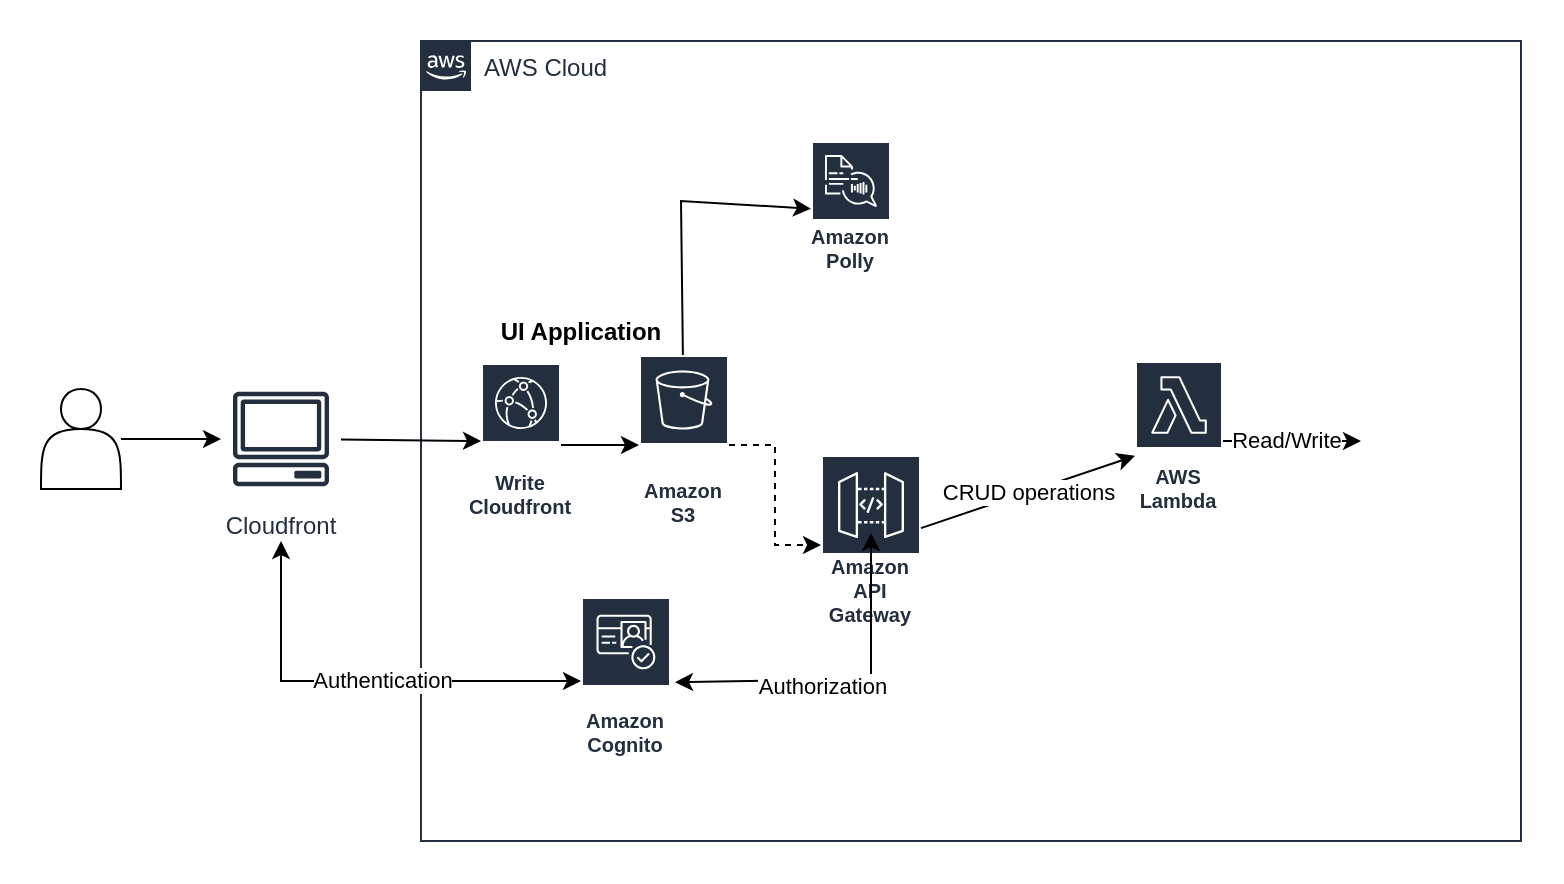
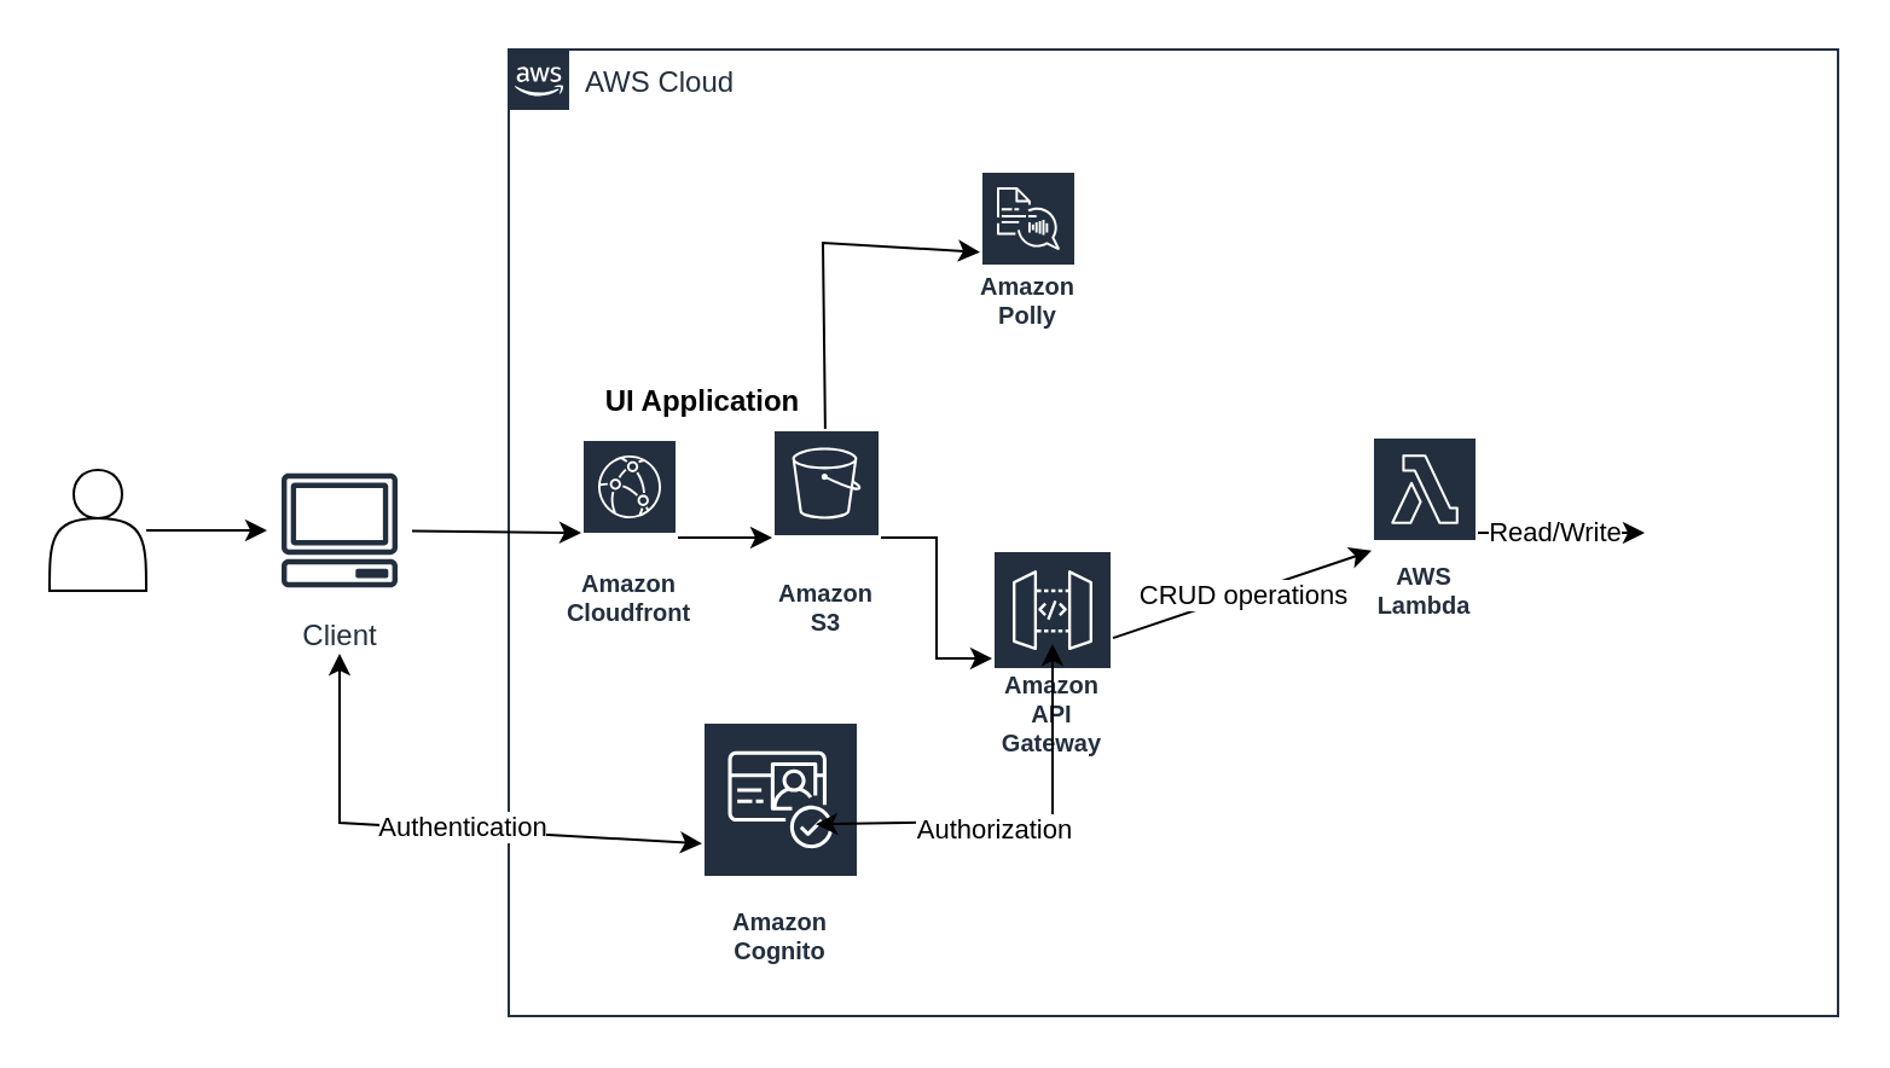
- <mxCell id="18" value="Write Cloudfront" style="sketch=0;outlineConnect=0;fontColor=#232F3E;gradientColor=none;strokeColor=#ffffff;fillColor=#232F3E;dashed=0;verticalLabelPosition=middle;verticalAlign=bottom;align=center;html=1;whiteSpace=wrap;fontSize=10;fontStyle=1;spacing=3;shape=mxgraph.aws4.productIcon;prIcon=mxgraph.aws4.cloudfront;" parent="4" vertex="1"><mxGeometry x="30" y="161" width="40" height="82" as="geometry" /></mxCell>
+ <mxCell id="18" value="Amazon Cloudfront" style="sketch=0;outlineConnect=0;fontColor=#232F3E;gradientColor=none;strokeColor=#ffffff;fillColor=#232F3E;dashed=0;verticalLabelPosition=middle;verticalAlign=bottom;align=center;html=1;whiteSpace=wrap;fontSize=10;fontStyle=1;spacing=3;shape=mxgraph.aws4.productIcon;prIcon=mxgraph.aws4.cloudfront;" parent="4" vertex="1"><mxGeometry x="30" y="161" width="40" height="82" as="geometry" /></mxCell>
- <mxCell id="10" value="" style="edgeStyle=orthogonalEdgeStyle;rounded=0;orthogonalLoop=1;jettySize=auto;html=1;dashed=1;" parent="4" source="14" target="5" edge="1"><mxGeometry relative="1" as="geometry"><mxPoint x="125" y="202.5" as="sourcePoint" /></mxGeometry></mxCell>
+ <mxCell id="10" value="" style="edgeStyle=orthogonalEdgeStyle;rounded=0;orthogonalLoop=1;jettySize=auto;html=1;" parent="4" source="14" target="5" edge="1"><mxGeometry relative="1" as="geometry"><mxPoint x="125" y="202.5" as="sourcePoint" /></mxGeometry></mxCell>
- <mxCell id="21" value="Cloudfront" style="sketch=0;outlineConnect=0;fontColor=#232F3E;gradientColor=none;strokeColor=#232F3E;fillColor=#ffffff;dashed=0;verticalLabelPosition=bottom;verticalAlign=top;align=center;html=1;fontSize=12;fontStyle=0;aspect=fixed;shape=mxgraph.aws4.resourceIcon;resIcon=mxgraph.aws4.client;" parent="1" vertex="1"><mxGeometry x="110" y="189" width="60" height="60" as="geometry" /></mxCell>
+ <mxCell id="21" value="Client" style="sketch=0;outlineConnect=0;fontColor=#232F3E;gradientColor=none;strokeColor=#232F3E;fillColor=#ffffff;dashed=0;verticalLabelPosition=bottom;verticalAlign=top;align=center;html=1;fontSize=12;fontStyle=0;aspect=fixed;shape=mxgraph.aws4.resourceIcon;resIcon=mxgraph.aws4.client;" parent="1" vertex="1"><mxGeometry x="110" y="189" width="60" height="60" as="geometry" /></mxCell>
- <mxCell id="9" value="Amazon Cognito" style="sketch=0;outlineConnect=0;fontColor=#232F3E;gradientColor=none;strokeColor=#ffffff;fillColor=#232F3E;dashed=0;verticalLabelPosition=middle;verticalAlign=bottom;align=center;html=1;whiteSpace=wrap;fontSize=10;fontStyle=1;spacing=3;shape=mxgraph.aws4.productIcon;prIcon=mxgraph.aws4.cognito;" parent="4" vertex="1"><mxGeometry x="80" y="278" width="45" height="84" as="geometry" /></mxCell>
+ <mxCell id="9" value="Amazon Cognito" style="sketch=0;outlineConnect=0;fontColor=#232F3E;gradientColor=none;strokeColor=#ffffff;fillColor=#232F3E;dashed=0;verticalLabelPosition=middle;verticalAlign=bottom;align=center;html=1;whiteSpace=wrap;fontSize=10;fontStyle=1;spacing=3;shape=mxgraph.aws4.productIcon;prIcon=mxgraph.aws4.cognito;" parent="4" vertex="1"><mxGeometry x="80" y="278" width="65" height="105" as="geometry" /></mxCell>
